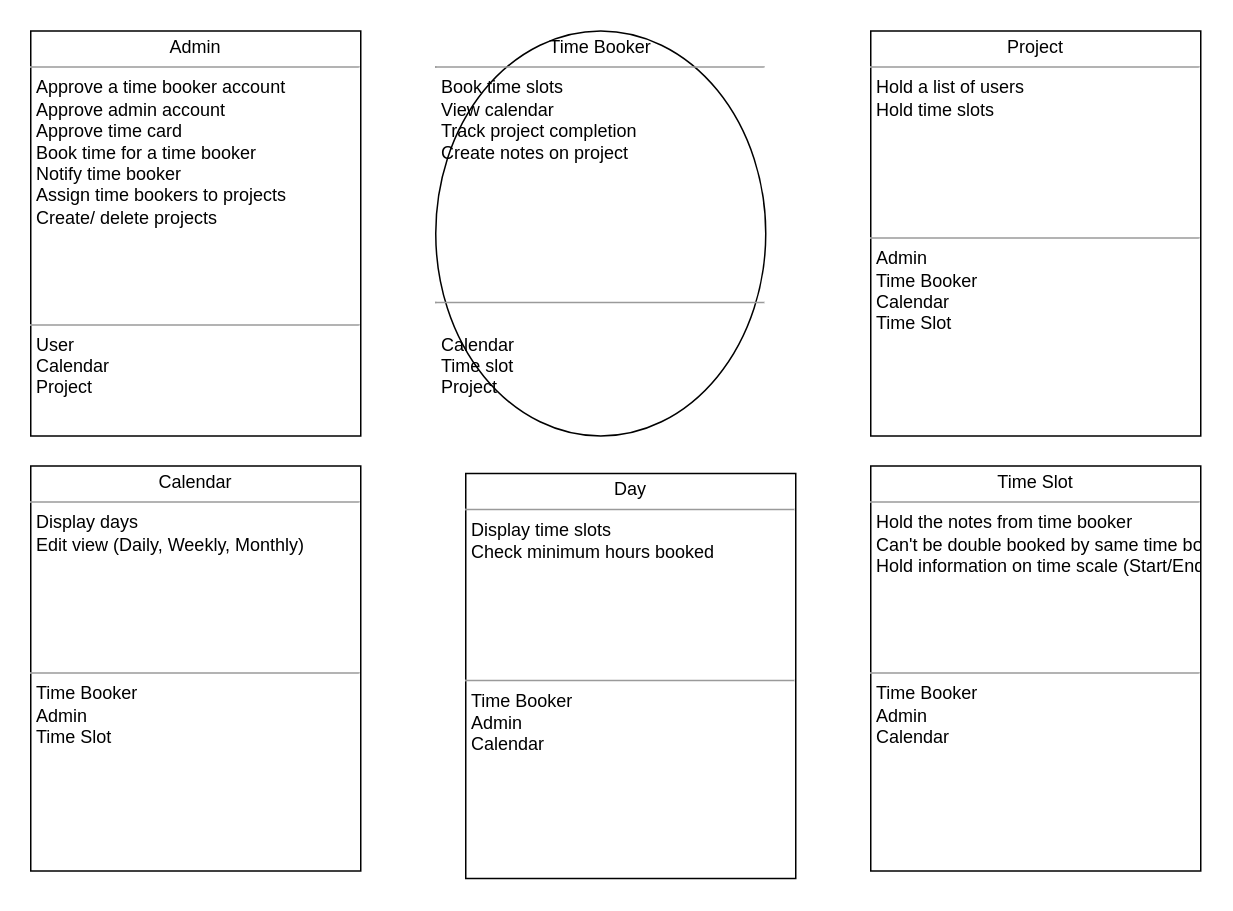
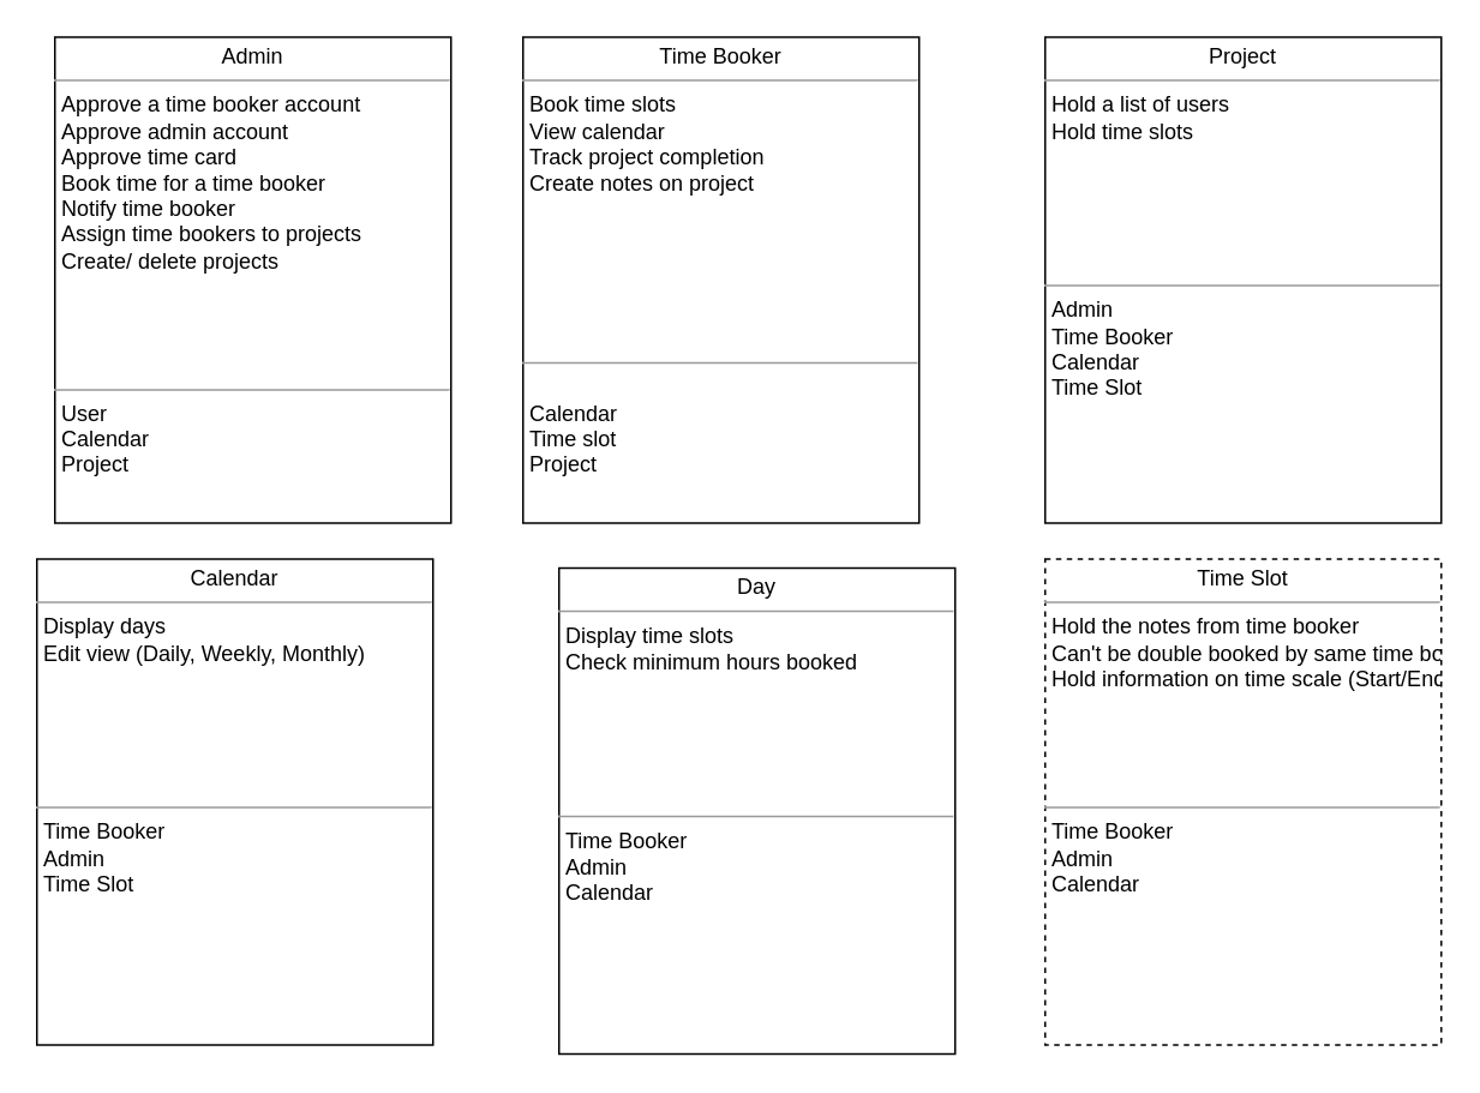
- <mxCell id="2" value="&lt;p style=&quot;margin: 0px ; margin-top: 4px ; text-align: center&quot;&gt;Admin&lt;/p&gt;&lt;hr size=&quot;1&quot;&gt;&lt;p style=&quot;margin: 0px ; margin-left: 4px&quot;&gt;Approve a time booker account&lt;/p&gt;&lt;p style=&quot;margin: 0px ; margin-left: 4px&quot;&gt;Approve admin account&lt;/p&gt;&lt;p style=&quot;margin: 0px ; margin-left: 4px&quot;&gt;Approve time card&lt;/p&gt;&lt;p style=&quot;margin: 0px ; margin-left: 4px&quot;&gt;Book time for a time booker&lt;/p&gt;&lt;p style=&quot;margin: 0px ; margin-left: 4px&quot;&gt;Notify time booker&lt;/p&gt;&lt;p style=&quot;margin: 0px ; margin-left: 4px&quot;&gt;Assign time bookers to projects&lt;/p&gt;&lt;p style=&quot;margin: 0px ; margin-left: 4px&quot;&gt;Create/ delete projects&lt;/p&gt;&lt;p style=&quot;margin: 0px ; margin-left: 4px&quot;&gt;&lt;br&gt;&lt;/p&gt;&lt;p style=&quot;margin: 0px ; margin-left: 4px&quot;&gt;&lt;br&gt;&lt;/p&gt;&lt;p style=&quot;margin: 0px ; margin-left: 4px&quot;&gt;&lt;br&gt;&lt;/p&gt;&lt;p style=&quot;margin: 0px ; margin-left: 4px&quot;&gt;&lt;br&gt;&lt;/p&gt;&lt;hr size=&quot;1&quot;&gt;&lt;p style=&quot;margin: 0px ; margin-left: 4px&quot;&gt;User&lt;/p&gt;&lt;p style=&quot;margin: 0px ; margin-left: 4px&quot;&gt;Calendar&lt;/p&gt;&lt;p style=&quot;margin: 0px ; margin-left: 4px&quot;&gt;Project&lt;/p&gt;" style="verticalAlign=top;align=left;overflow=fill;fontSize=12;fontFamily=Helvetica;html=1;" vertex="1" parent="1"><mxGeometry x="20" y="20" width="220" height="270" as="geometry" /></mxCell>
+ <mxCell id="2" value="&lt;p style=&quot;margin: 0px ; margin-top: 4px ; text-align: center&quot;&gt;Admin&lt;/p&gt;&lt;hr size=&quot;1&quot;&gt;&lt;p style=&quot;margin: 0px ; margin-left: 4px&quot;&gt;Approve a time booker account&lt;/p&gt;&lt;p style=&quot;margin: 0px ; margin-left: 4px&quot;&gt;Approve admin account&lt;/p&gt;&lt;p style=&quot;margin: 0px ; margin-left: 4px&quot;&gt;Approve time card&lt;/p&gt;&lt;p style=&quot;margin: 0px ; margin-left: 4px&quot;&gt;Book time for a time booker&lt;/p&gt;&lt;p style=&quot;margin: 0px ; margin-left: 4px&quot;&gt;Notify time booker&lt;/p&gt;&lt;p style=&quot;margin: 0px ; margin-left: 4px&quot;&gt;Assign time bookers to projects&lt;/p&gt;&lt;p style=&quot;margin: 0px ; margin-left: 4px&quot;&gt;Create/ delete projects&lt;/p&gt;&lt;p style=&quot;margin: 0px ; margin-left: 4px&quot;&gt;&lt;br&gt;&lt;/p&gt;&lt;p style=&quot;margin: 0px ; margin-left: 4px&quot;&gt;&lt;br&gt;&lt;/p&gt;&lt;p style=&quot;margin: 0px ; margin-left: 4px&quot;&gt;&lt;br&gt;&lt;/p&gt;&lt;p style=&quot;margin: 0px ; margin-left: 4px&quot;&gt;&lt;br&gt;&lt;/p&gt;&lt;hr size=&quot;1&quot;&gt;&lt;p style=&quot;margin: 0px ; margin-left: 4px&quot;&gt;User&lt;/p&gt;&lt;p style=&quot;margin: 0px ; margin-left: 4px&quot;&gt;Calendar&lt;/p&gt;&lt;p style=&quot;margin: 0px ; margin-left: 4px&quot;&gt;Project&lt;/p&gt;" style="verticalAlign=top;align=left;overflow=fill;fontSize=12;fontFamily=Helvetica;html=1;" vertex="1" parent="1"><mxGeometry x="30" y="20" width="220" height="270" as="geometry" /></mxCell>
- <mxCell id="3" value="&lt;p style=&quot;margin: 0px ; margin-top: 4px ; text-align: center&quot;&gt;Time Booker&lt;/p&gt;&lt;hr size=&quot;1&quot;&gt;&lt;p style=&quot;margin: 0px ; margin-left: 4px&quot;&gt;&lt;span&gt;Book time slots&lt;/span&gt;&lt;br&gt;&lt;/p&gt;&lt;p style=&quot;margin: 0px ; margin-left: 4px&quot;&gt;View calendar&lt;/p&gt;&lt;p style=&quot;margin: 0px ; margin-left: 4px&quot;&gt;Track project completion&lt;/p&gt;&lt;p style=&quot;margin: 0px ; margin-left: 4px&quot;&gt;Create notes on project&lt;/p&gt;&lt;p style=&quot;margin: 0px ; margin-left: 4px&quot;&gt;&lt;br&gt;&lt;/p&gt;&lt;p style=&quot;margin: 0px ; margin-left: 4px&quot;&gt;&lt;br&gt;&lt;/p&gt;&lt;p style=&quot;margin: 0px ; margin-left: 4px&quot;&gt;&lt;br&gt;&lt;/p&gt;&lt;p style=&quot;margin: 0px ; margin-left: 4px&quot;&gt;&lt;br&gt;&lt;/p&gt;&lt;p style=&quot;margin: 0px ; margin-left: 4px&quot;&gt;&lt;br&gt;&lt;/p&gt;&lt;p style=&quot;margin: 0px ; margin-left: 4px&quot;&gt;&lt;br&gt;&lt;/p&gt;&lt;hr size=&quot;1&quot;&gt;&lt;p style=&quot;margin: 0px ; margin-left: 4px&quot;&gt;&lt;br&gt;&lt;/p&gt;&lt;p style=&quot;margin: 0px ; margin-left: 4px&quot;&gt;Calendar&lt;/p&gt;&lt;p style=&quot;margin: 0px ; margin-left: 4px&quot;&gt;Time slot&lt;/p&gt;&lt;p style=&quot;margin: 0px ; margin-left: 4px&quot;&gt;Project&lt;/p&gt;" style="ellipse;verticalAlign=top;align=left;overflow=fill;fontSize=12;fontFamily=Helvetica;html=1;" vertex="1" parent="1"><mxGeometry x="290" y="20" width="220" height="270" as="geometry" /></mxCell>
+ <mxCell id="3" value="&lt;p style=&quot;margin: 0px ; margin-top: 4px ; text-align: center&quot;&gt;Time Booker&lt;/p&gt;&lt;hr size=&quot;1&quot;&gt;&lt;p style=&quot;margin: 0px ; margin-left: 4px&quot;&gt;&lt;span&gt;Book time slots&lt;/span&gt;&lt;br&gt;&lt;/p&gt;&lt;p style=&quot;margin: 0px ; margin-left: 4px&quot;&gt;View calendar&lt;/p&gt;&lt;p style=&quot;margin: 0px ; margin-left: 4px&quot;&gt;Track project completion&lt;/p&gt;&lt;p style=&quot;margin: 0px ; margin-left: 4px&quot;&gt;Create notes on project&lt;/p&gt;&lt;p style=&quot;margin: 0px ; margin-left: 4px&quot;&gt;&lt;br&gt;&lt;/p&gt;&lt;p style=&quot;margin: 0px ; margin-left: 4px&quot;&gt;&lt;br&gt;&lt;/p&gt;&lt;p style=&quot;margin: 0px ; margin-left: 4px&quot;&gt;&lt;br&gt;&lt;/p&gt;&lt;p style=&quot;margin: 0px ; margin-left: 4px&quot;&gt;&lt;br&gt;&lt;/p&gt;&lt;p style=&quot;margin: 0px ; margin-left: 4px&quot;&gt;&lt;br&gt;&lt;/p&gt;&lt;p style=&quot;margin: 0px ; margin-left: 4px&quot;&gt;&lt;br&gt;&lt;/p&gt;&lt;hr size=&quot;1&quot;&gt;&lt;p style=&quot;margin: 0px ; margin-left: 4px&quot;&gt;&lt;br&gt;&lt;/p&gt;&lt;p style=&quot;margin: 0px ; margin-left: 4px&quot;&gt;Calendar&lt;/p&gt;&lt;p style=&quot;margin: 0px ; margin-left: 4px&quot;&gt;Time slot&lt;/p&gt;&lt;p style=&quot;margin: 0px ; margin-left: 4px&quot;&gt;Project&lt;/p&gt;" style="verticalAlign=top;align=left;overflow=fill;fontSize=12;fontFamily=Helvetica;html=1;" vertex="1" parent="1"><mxGeometry x="290" y="20" width="220" height="270" as="geometry" /></mxCell>
- <mxCell id="5" value="&lt;p style=&quot;margin: 0px ; margin-top: 4px ; text-align: center&quot;&gt;Time Slot&lt;/p&gt;&lt;hr size=&quot;1&quot;&gt;&lt;p style=&quot;margin: 0px ; margin-left: 4px&quot;&gt;Hold the notes from time booker&lt;/p&gt;&lt;p style=&quot;margin: 0px ; margin-left: 4px&quot;&gt;Can't be double booked by same time booker&lt;/p&gt;&lt;p style=&quot;margin: 0px ; margin-left: 4px&quot;&gt;Hold information on time scale (Start/End time)&lt;/p&gt;&lt;p style=&quot;margin: 0px ; margin-left: 4px&quot;&gt;&lt;br&gt;&lt;/p&gt;&lt;p style=&quot;margin: 0px ; margin-left: 4px&quot;&gt;&lt;br&gt;&lt;/p&gt;&lt;p style=&quot;margin: 0px ; margin-left: 4px&quot;&gt;&lt;br&gt;&lt;/p&gt;&lt;p style=&quot;margin: 0px ; margin-left: 4px&quot;&gt;&lt;br&gt;&lt;/p&gt;&lt;hr size=&quot;1&quot;&gt;&lt;p style=&quot;margin: 0px ; margin-left: 4px&quot;&gt;Time Booker&lt;/p&gt;&lt;p style=&quot;margin: 0px ; margin-left: 4px&quot;&gt;Admin&lt;/p&gt;&lt;p style=&quot;margin: 0px ; margin-left: 4px&quot;&gt;Calendar&lt;/p&gt;&lt;p style=&quot;margin: 0px ; margin-left: 4px&quot;&gt;&lt;br&gt;&lt;/p&gt;" style="verticalAlign=top;align=left;overflow=fill;fontSize=12;fontFamily=Helvetica;html=1;" vertex="1" parent="1"><mxGeometry x="580" y="310" width="220" height="270" as="geometry" /></mxCell>
+ <mxCell id="5" value="&lt;p style=&quot;margin: 0px ; margin-top: 4px ; text-align: center&quot;&gt;Time Slot&lt;/p&gt;&lt;hr size=&quot;1&quot;&gt;&lt;p style=&quot;margin: 0px ; margin-left: 4px&quot;&gt;Hold the notes from time booker&lt;/p&gt;&lt;p style=&quot;margin: 0px ; margin-left: 4px&quot;&gt;Can't be double booked by same time booker&lt;/p&gt;&lt;p style=&quot;margin: 0px ; margin-left: 4px&quot;&gt;Hold information on time scale (Start/End time)&lt;/p&gt;&lt;p style=&quot;margin: 0px ; margin-left: 4px&quot;&gt;&lt;br&gt;&lt;/p&gt;&lt;p style=&quot;margin: 0px ; margin-left: 4px&quot;&gt;&lt;br&gt;&lt;/p&gt;&lt;p style=&quot;margin: 0px ; margin-left: 4px&quot;&gt;&lt;br&gt;&lt;/p&gt;&lt;p style=&quot;margin: 0px ; margin-left: 4px&quot;&gt;&lt;br&gt;&lt;/p&gt;&lt;hr size=&quot;1&quot;&gt;&lt;p style=&quot;margin: 0px ; margin-left: 4px&quot;&gt;Time Booker&lt;/p&gt;&lt;p style=&quot;margin: 0px ; margin-left: 4px&quot;&gt;Admin&lt;/p&gt;&lt;p style=&quot;margin: 0px ; margin-left: 4px&quot;&gt;Calendar&lt;/p&gt;&lt;p style=&quot;margin: 0px ; margin-left: 4px&quot;&gt;&lt;br&gt;&lt;/p&gt;" style="verticalAlign=top;align=left;overflow=fill;fontSize=12;fontFamily=Helvetica;html=1;dashed=1;" vertex="1" parent="1"><mxGeometry x="580" y="310" width="220" height="270" as="geometry" /></mxCell>
